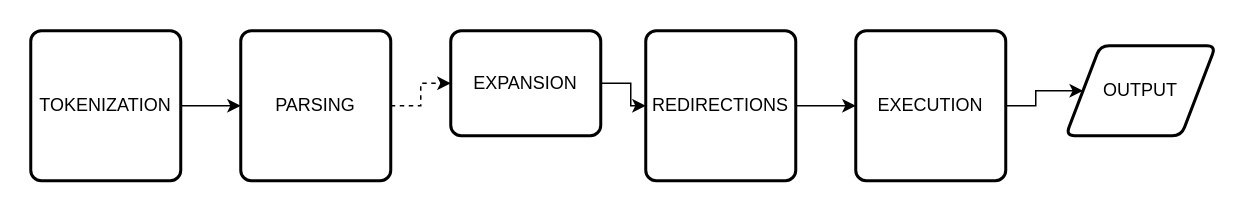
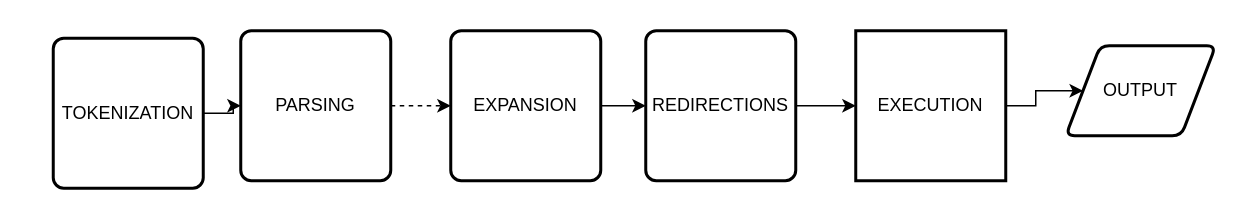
- <mxCell id="3" value="EXPANSION" style="rounded=1;whiteSpace=wrap;html=1;absoluteArcSize=1;arcSize=14;strokeWidth=2;" vertex="1" parent="1"><mxGeometry x="300" y="20" width="100" height="70" as="geometry" /></mxCell>
+ <mxCell id="3" value="EXPANSION" style="rounded=1;whiteSpace=wrap;html=1;absoluteArcSize=1;arcSize=14;strokeWidth=2;" vertex="1" parent="1"><mxGeometry x="300" y="20" width="100" height="100" as="geometry" /></mxCell>
- <mxCell id="7" value="TOKENIZATION" style="rounded=1;whiteSpace=wrap;html=1;absoluteArcSize=1;arcSize=14;strokeWidth=2;" vertex="1" parent="1"><mxGeometry x="20" y="20" width="100" height="100" as="geometry" /></mxCell>
+ <mxCell id="7" value="TOKENIZATION" style="rounded=1;whiteSpace=wrap;html=1;absoluteArcSize=1;arcSize=14;strokeWidth=2;" vertex="1" parent="1"><mxGeometry x="35" y="25" width="100" height="100" as="geometry" /></mxCell>
- <mxCell id="11" value="EXECUTION" style="rounded=1;whiteSpace=wrap;html=1;absoluteArcSize=1;arcSize=14;strokeWidth=2;" vertex="1" parent="1"><mxGeometry x="570" y="20" width="100" height="100" as="geometry" /></mxCell>
+ <mxCell id="11" value="EXECUTION" style="whiteSpace=wrap;html=1;absoluteArcSize=1;arcSize=14;strokeWidth=2;rounded=0;" vertex="1" parent="1"><mxGeometry x="570" y="20" width="100" height="100" as="geometry" /></mxCell>
